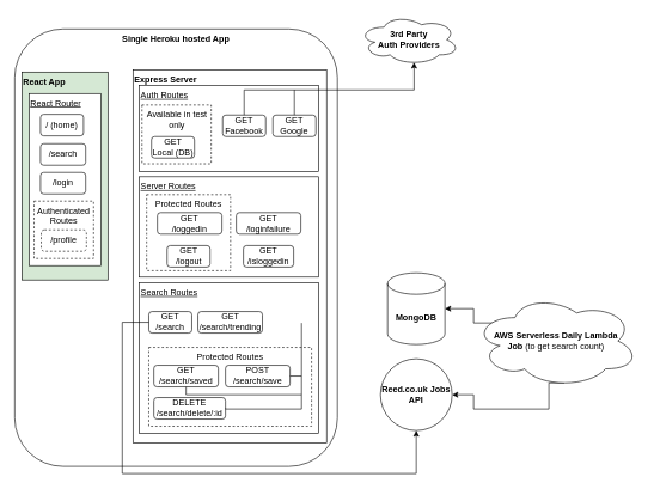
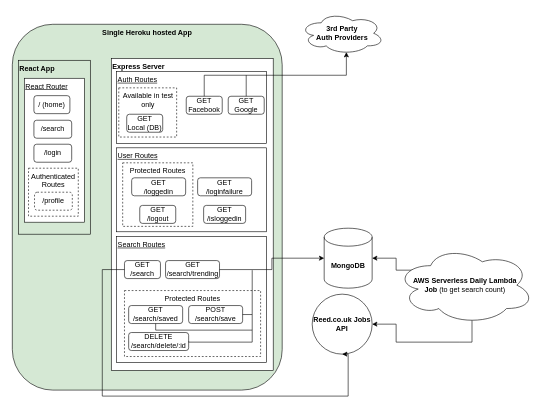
- <mxCell id="2" value="Single Heroku hosted App" style="rounded=1;whiteSpace=wrap;html=1;align=center;verticalAlign=top;fontStyle=1" parent="1" vertex="1"><mxGeometry x="20" y="40" width="450" height="610" as="geometry" /></mxCell>
+ <mxCell id="2" value="Single Heroku hosted App" style="rounded=1;whiteSpace=wrap;html=1;align=center;verticalAlign=top;fontStyle=1;fillColor=#d5e8d4;" parent="1" vertex="1"><mxGeometry x="20" y="40" width="450" height="610" as="geometry" /></mxCell>
- <mxCell id="25" value="&lt;span style=&quot;font-weight: normal&quot;&gt;&lt;u&gt;Server Routes&lt;/u&gt;&lt;/span&gt;" style="rounded=0;whiteSpace=wrap;html=1;align=left;verticalAlign=top;fontStyle=1" parent="9" vertex="1"><mxGeometry x="-26" y="149" width="250" height="140" as="geometry" /></mxCell>
+ <mxCell id="25" value="&lt;span style=&quot;font-weight: normal&quot;&gt;&lt;u&gt;User Routes&lt;/u&gt;&lt;/span&gt;" style="rounded=0;whiteSpace=wrap;html=1;align=left;verticalAlign=top;fontStyle=1" parent="9" vertex="1"><mxGeometry x="-26" y="149" width="250" height="140" as="geometry" /></mxCell>
+ <mxCell id="35" style="edgeStyle=orthogonalEdgeStyle;rounded=0;orthogonalLoop=1;jettySize=auto;html=1;exitX=1;exitY=0.5;exitDx=0;exitDy=0;entryX=0;entryY=0.5;entryDx=0;entryDy=0;entryPerimeter=0;endArrow=classic;endFill=1;" parent="1" source="21" target="3" edge="1"><mxGeometry relative="1" as="geometry" /></mxCell>
- <mxCell id="8" value="Reed.co.uk Jobs API" style="ellipse;whiteSpace=wrap;html=1;aspect=fixed;rounded=1;align=center;fontStyle=1" parent="1" vertex="1"><mxGeometry x="530" y="500" width="100" height="100" as="geometry" /></mxCell>
+ <mxCell id="8" value="Reed.co.uk Jobs API" style="ellipse;whiteSpace=wrap;html=1;aspect=fixed;rounded=1;align=center;fontStyle=1" parent="1" vertex="1"><mxGeometry x="520" y="490" width="100" height="100" as="geometry" /></mxCell>
